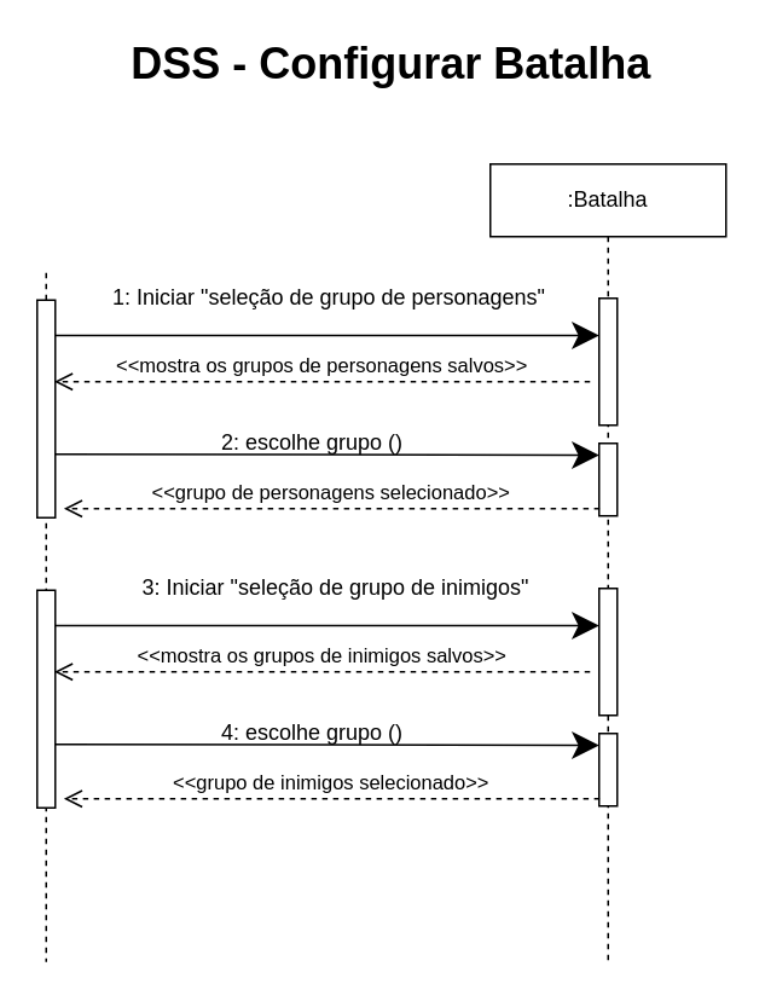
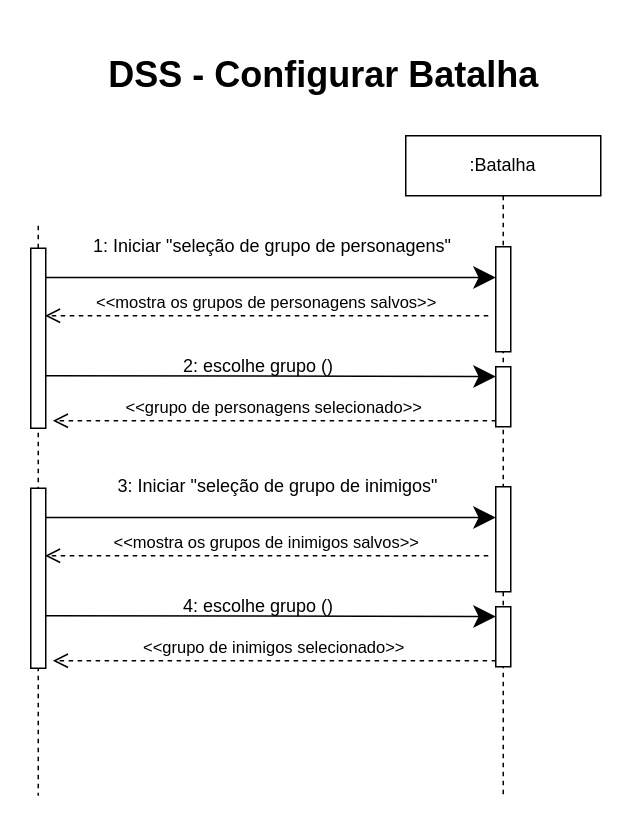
- <mxCell id="2" value="DSS - Configurar Batalha" style="text;strokeColor=none;fillColor=none;html=1;fontSize=24;fontStyle=1;verticalAlign=middle;align=center;" vertex="1" parent="1"><mxGeometry x="40" y="5" width="350" height="60" as="geometry" /></mxCell>
+ <mxCell id="2" value="DSS - Configurar Batalha" style="text;strokeColor=none;fillColor=none;html=1;fontSize=24;fontStyle=1;verticalAlign=middle;align=center;" vertex="1" parent="1"><mxGeometry x="40" y="20" width="350" height="60" as="geometry" /></mxCell>
